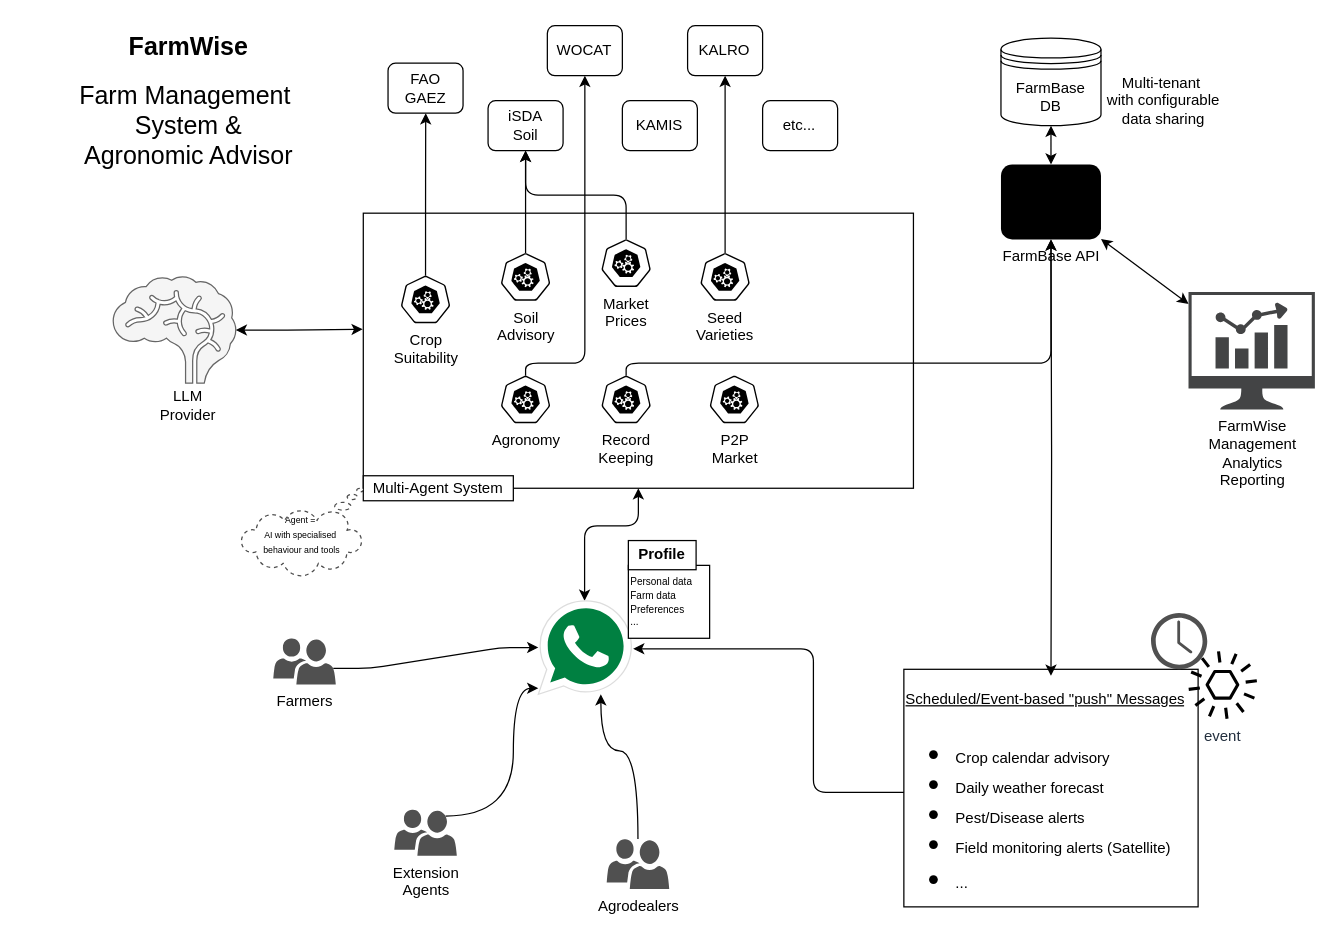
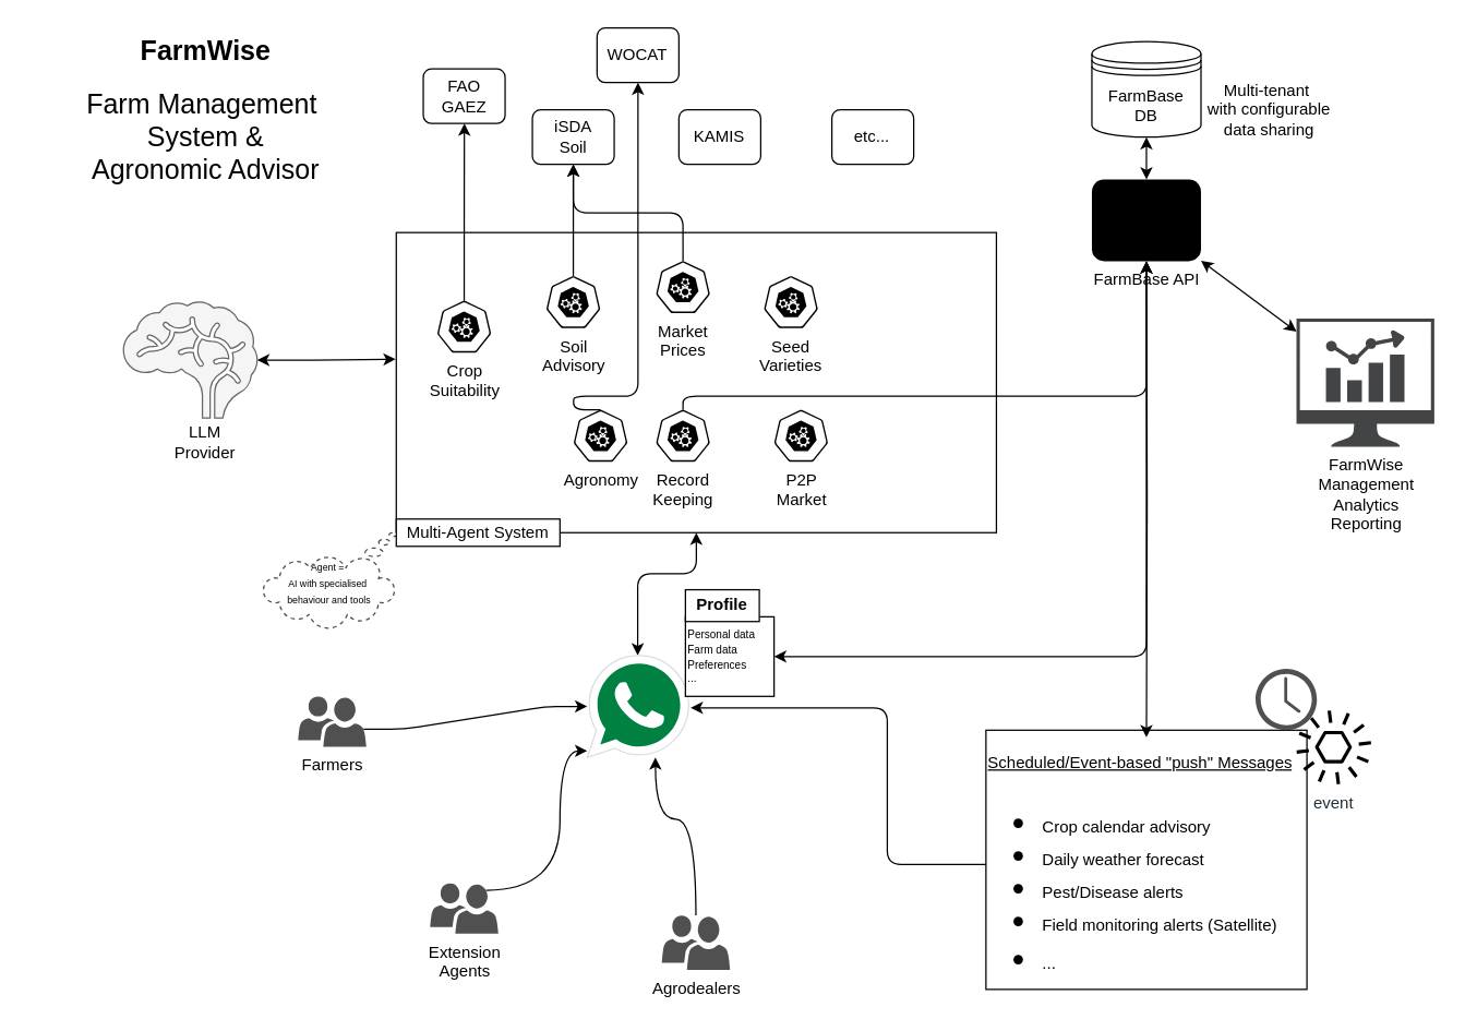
- <mxCell id="34" value="KALRO" style="rounded=1;whiteSpace=wrap;html=1;" parent="1" vertex="1"><mxGeometry x="549.37" y="20" width="60" height="40" as="geometry" /></mxCell>
- <mxCell id="17" style="edgeStyle=orthogonalEdgeStyle;rounded=1;orthogonalLoop=1;jettySize=auto;html=1;exitX=0.5;exitY=0;exitDx=0;exitDy=0;exitPerimeter=0;entryX=0.5;entryY=1;entryDx=0;entryDy=0;" parent="1" source="18" target="34" edge="1"><mxGeometry relative="1" as="geometry" /></mxCell>
- <mxCell id="27" value="Agronomy" style="aspect=fixed;sketch=0;html=1;dashed=0;whitespace=wrap;verticalLabelPosition=bottom;verticalAlign=top;points=[[0.005,0.63,0],[0.1,0.2,0],[0.9,0.2,0],[0.5,0,0],[0.995,0.63,0],[0.72,0.99,0],[0.5,1,0],[0.28,0.99,0]];shape=mxgraph.kubernetes.icon2;prIcon=api;rounded=1;" parent="1" vertex="1"><mxGeometry x="400" y="300" width="39.58" height="38" as="geometry" /></mxCell>
+ <mxCell id="27" value="Agronomy" style="aspect=fixed;sketch=0;html=1;dashed=0;whitespace=wrap;verticalLabelPosition=bottom;verticalAlign=top;points=[[0.005,0.63,0],[0.1,0.2,0],[0.9,0.2,0],[0.5,0,0],[0.995,0.63,0],[0.72,0.99,0],[0.5,1,0],[0.28,0.99,0]];shape=mxgraph.kubernetes.icon2;prIcon=api;rounded=1;" parent="1" vertex="1"><mxGeometry x="420" y="300" width="39.58" height="38" as="geometry" /></mxCell>
+ <mxCell id="41" style="edgeStyle=orthogonalEdgeStyle;rounded=1;orthogonalLoop=1;jettySize=auto;html=1;exitX=1;exitY=0.5;exitDx=0;exitDy=0;startArrow=classic;startFill=1;" parent="1" source="30" target="9" edge="1"><mxGeometry relative="1" as="geometry"><mxPoint x="890" y="150" as="targetPoint" /></mxGeometry></mxCell>
